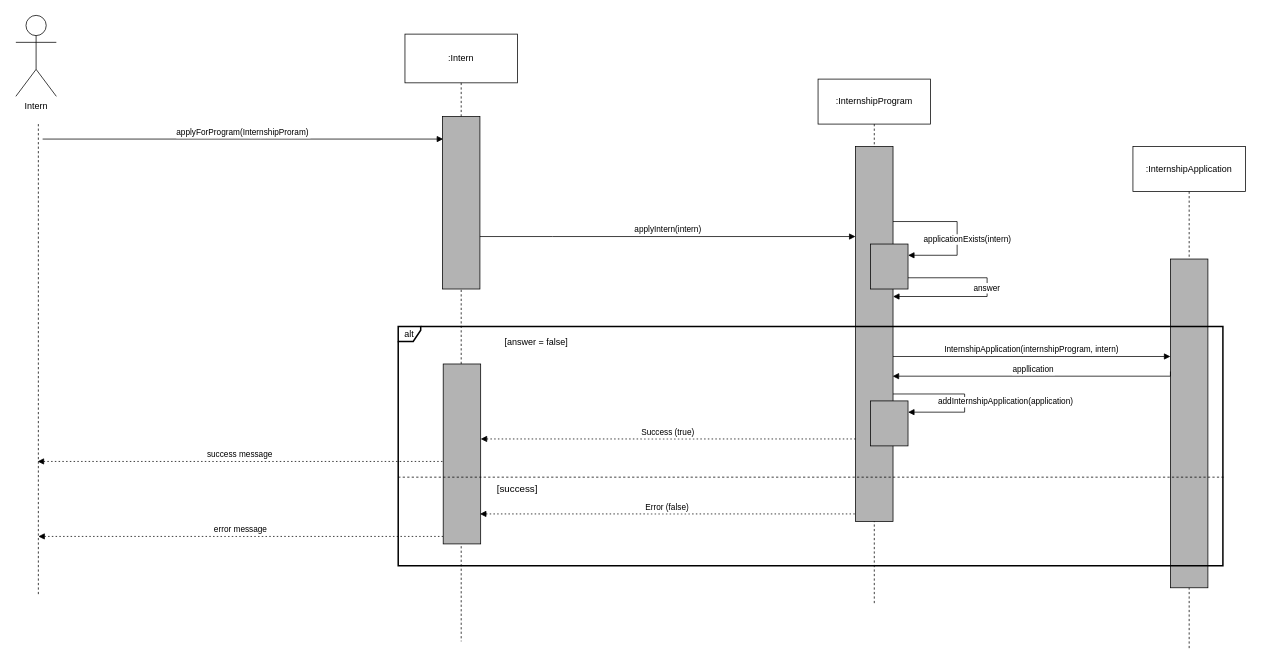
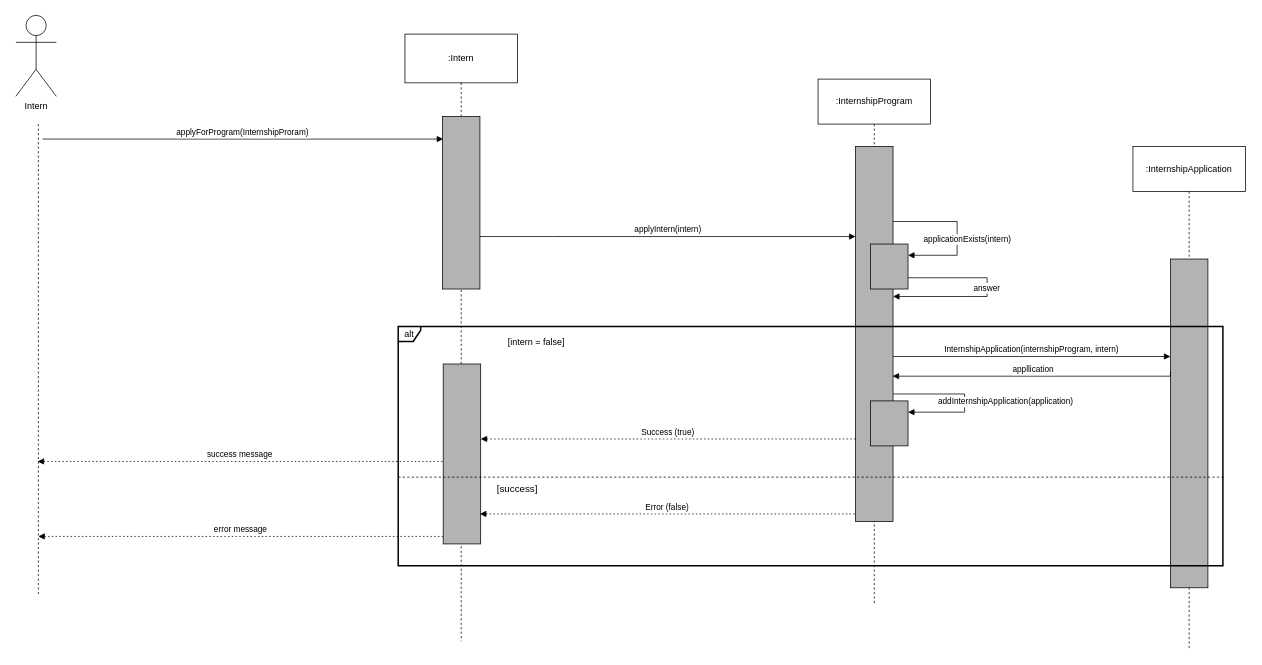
- <mxCell id="22" value="[answer = false]" style="text;strokeColor=none;fillColor=none;align=center;verticalAlign=middle;whiteSpace=wrap;" parent="21" vertex="1"><mxGeometry x="110" width="148.81" height="42.08" as="geometry" /></mxCell>
+ <mxCell id="22" value="[intern = false]" style="text;strokeColor=none;fillColor=none;align=center;verticalAlign=middle;whiteSpace=wrap;" parent="21" vertex="1"><mxGeometry x="110" width="148.81" height="42.08" as="geometry" /></mxCell>
